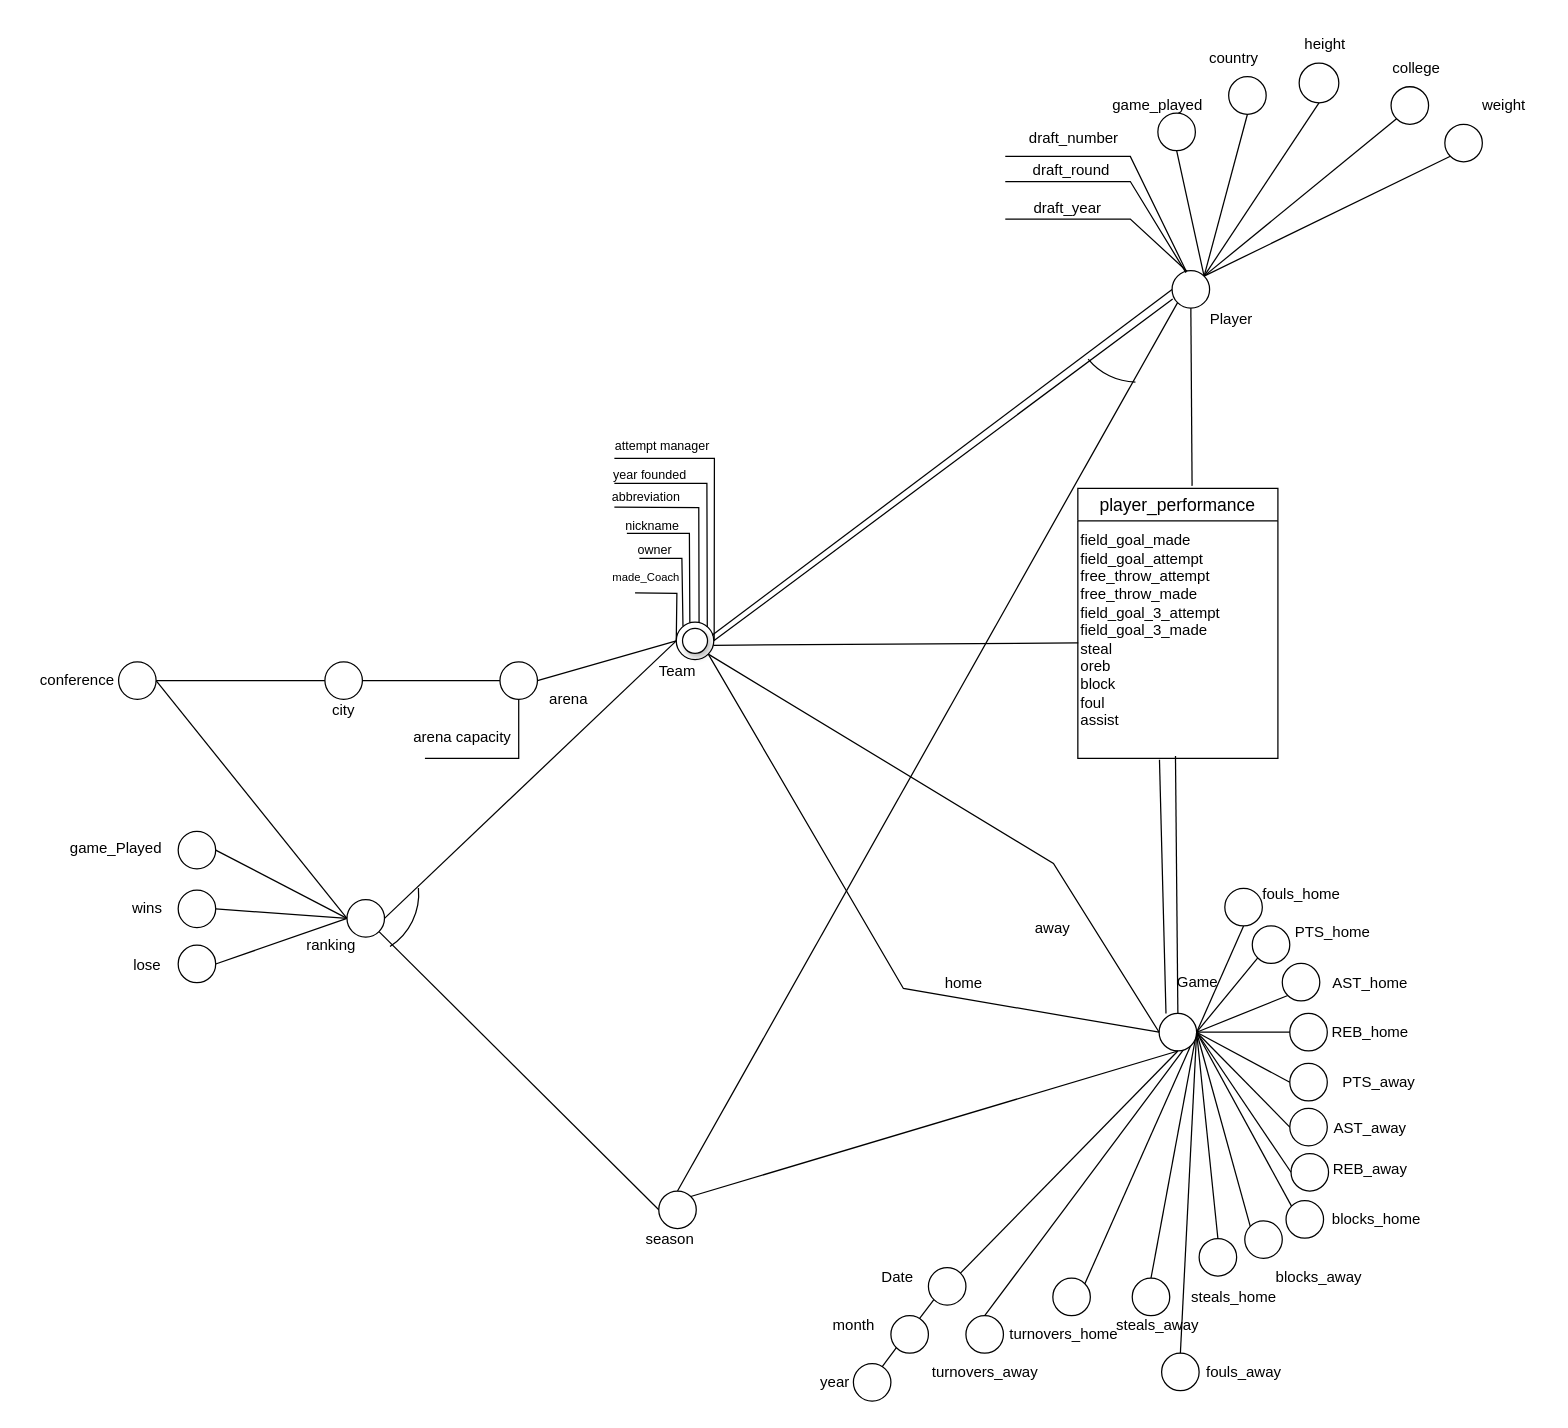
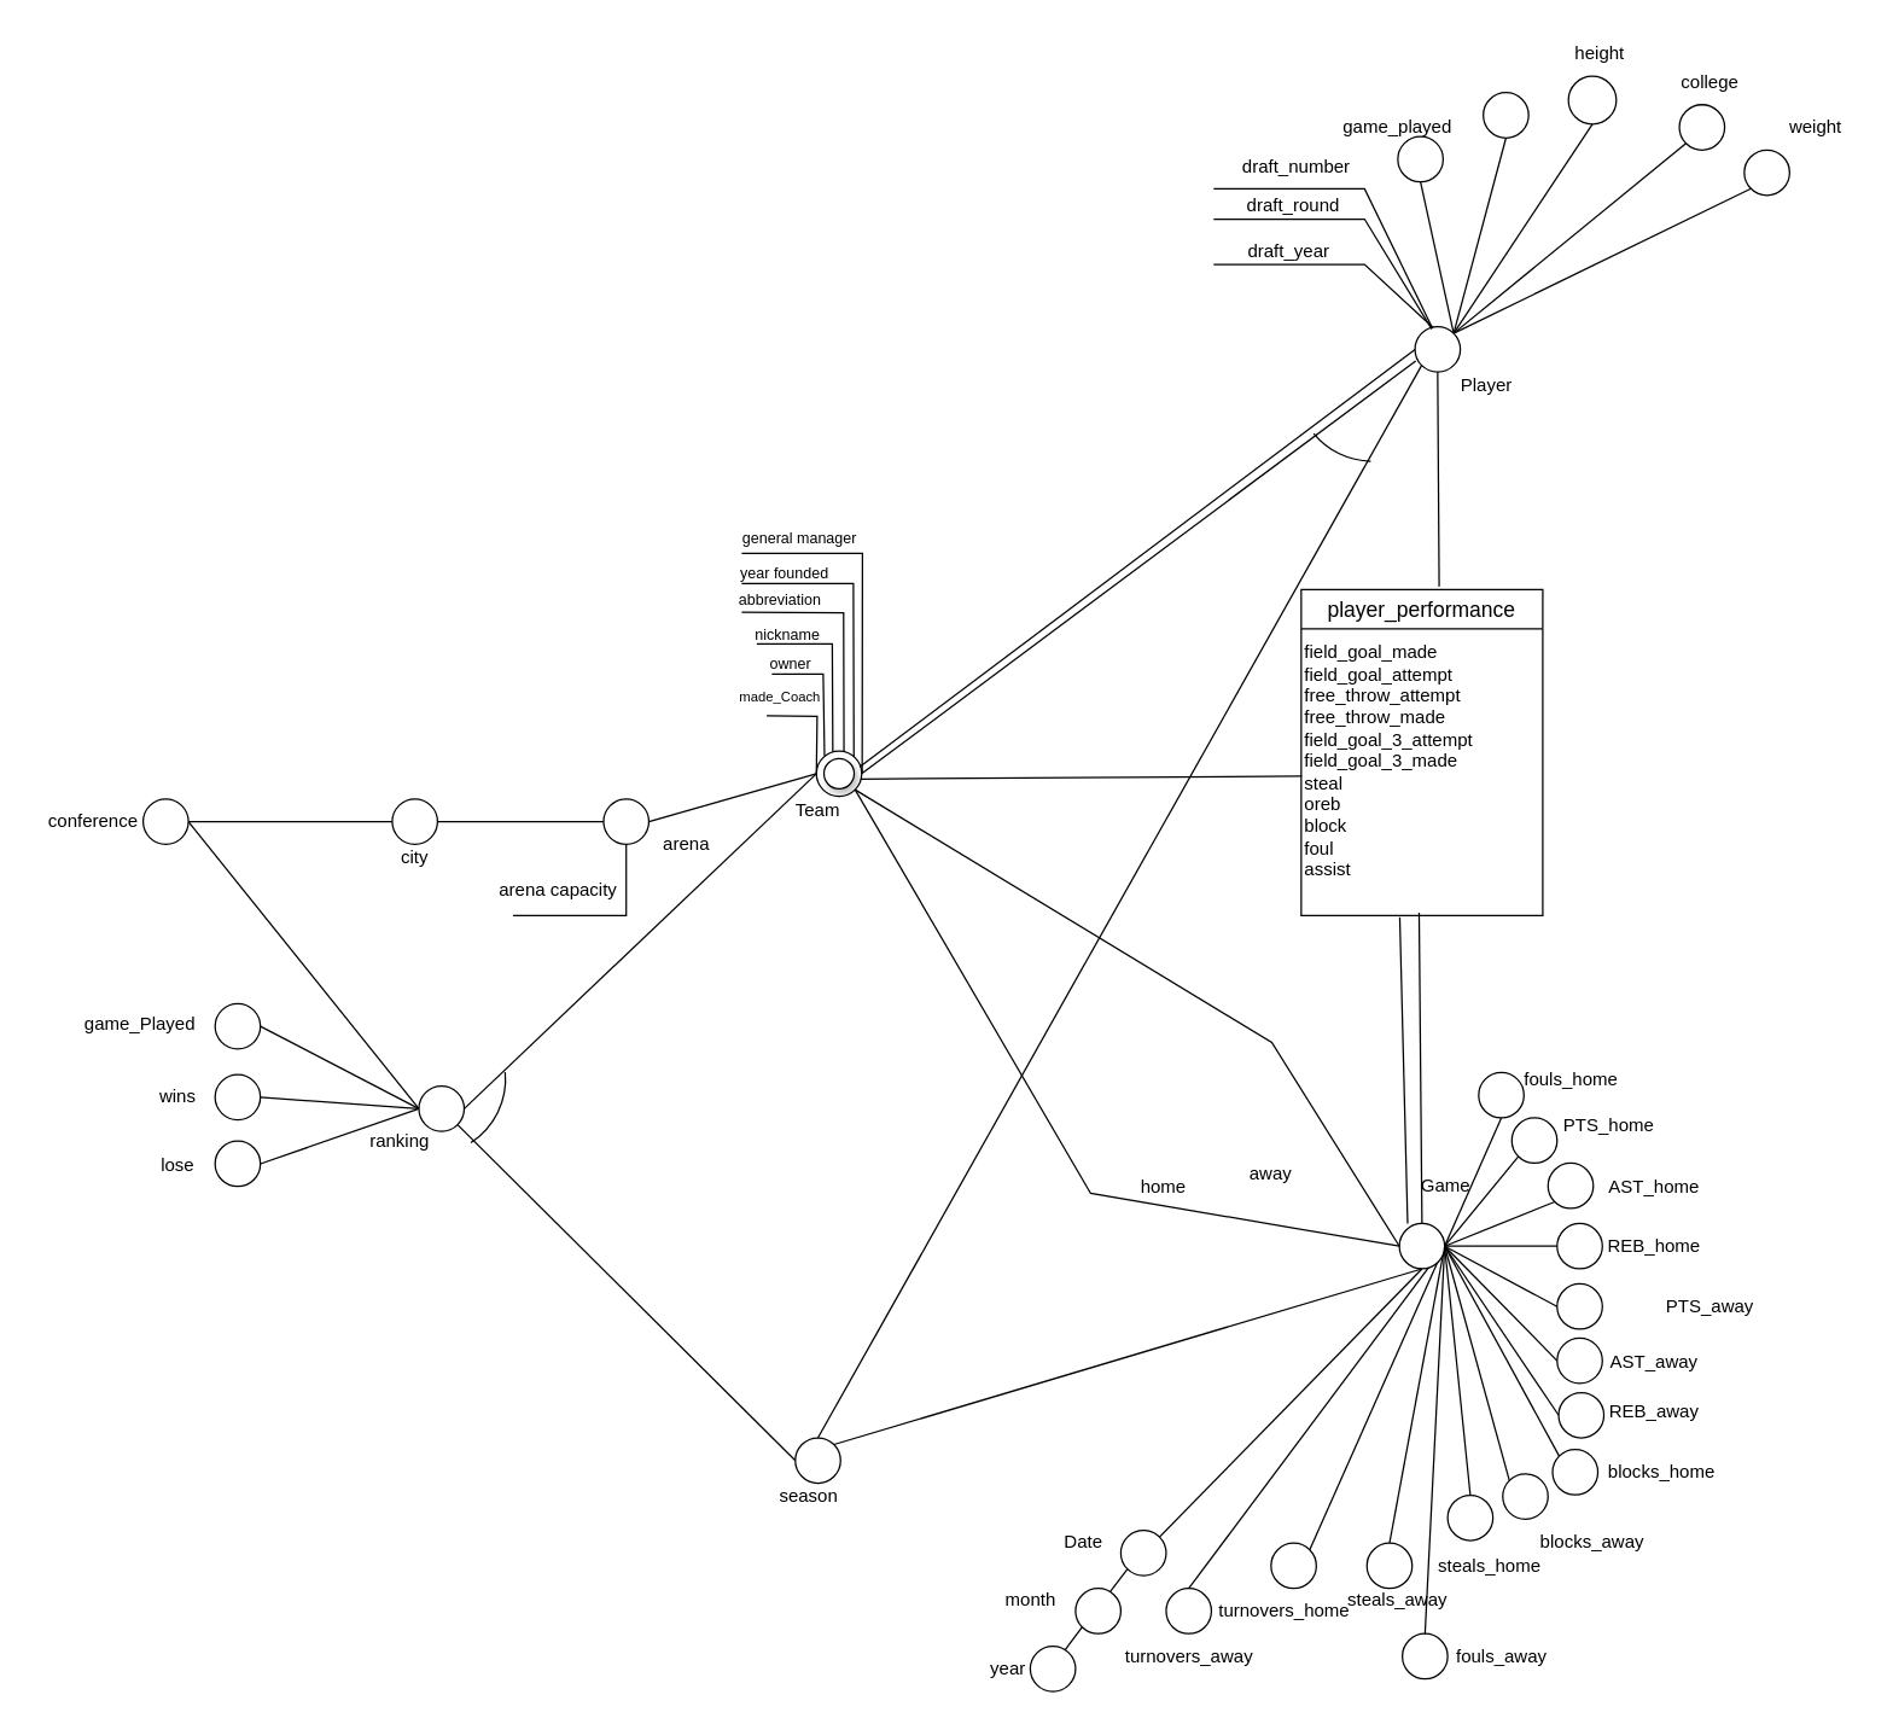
- <mxCell id="51" value="country" style="text;html=1;align=center;verticalAlign=middle;resizable=0;points=[];autosize=1;strokeColor=none;fillColor=none;" vertex="1" parent="1"><mxGeometry x="955.5" y="30.86" width="60" height="30" as="geometry" /></mxCell>
- <mxCell id="77" value="&lt;font style=&quot;font-size: 10px;&quot;&gt;attempt manager&lt;/font&gt;" style="text;html=1;align=center;verticalAlign=middle;resizable=0;points=[];autosize=1;strokeColor=none;fillColor=none;" vertex="1" parent="1"><mxGeometry x="479.34" y="341.21" width="100" height="30" as="geometry" /></mxCell>
+ <mxCell id="77" value="&lt;font style=&quot;font-size: 10px;&quot;&gt;general manager&lt;/font&gt;" style="text;html=1;align=center;verticalAlign=middle;resizable=0;points=[];autosize=1;strokeColor=none;fillColor=none;" vertex="1" parent="1"><mxGeometry x="479.34" y="341.21" width="100" height="30" as="geometry" /></mxCell>
- <mxCell id="132" value="away" style="text;html=1;align=center;verticalAlign=middle;resizable=0;points=[];autosize=1;strokeColor=none;fillColor=none;" vertex="1" parent="1"><mxGeometry x="816.46" y="726.85" width="50" height="30" as="geometry" /></mxCell>
+ <mxCell id="132" value="away" style="text;html=1;align=center;verticalAlign=middle;resizable=0;points=[];autosize=1;strokeColor=none;fillColor=none;" vertex="1" parent="1"><mxGeometry x="816.46" y="761.85" width="50" height="30" as="geometry" /></mxCell>
- <mxCell id="29" value="PTS_away" style="text;html=1;align=center;verticalAlign=middle;resizable=0;points=[];autosize=1;strokeColor=none;fillColor=none;" vertex="1" parent="1"><mxGeometry x="1062" y="850" width="80" height="30" as="geometry" /></mxCell>
+ <mxCell id="29" value="PTS_away" style="text;html=1;align=center;verticalAlign=middle;resizable=0;points=[];autosize=1;strokeColor=none;fillColor=none;" vertex="1" parent="1"><mxGeometry x="1092" y="850" width="80" height="30" as="geometry" /></mxCell>
